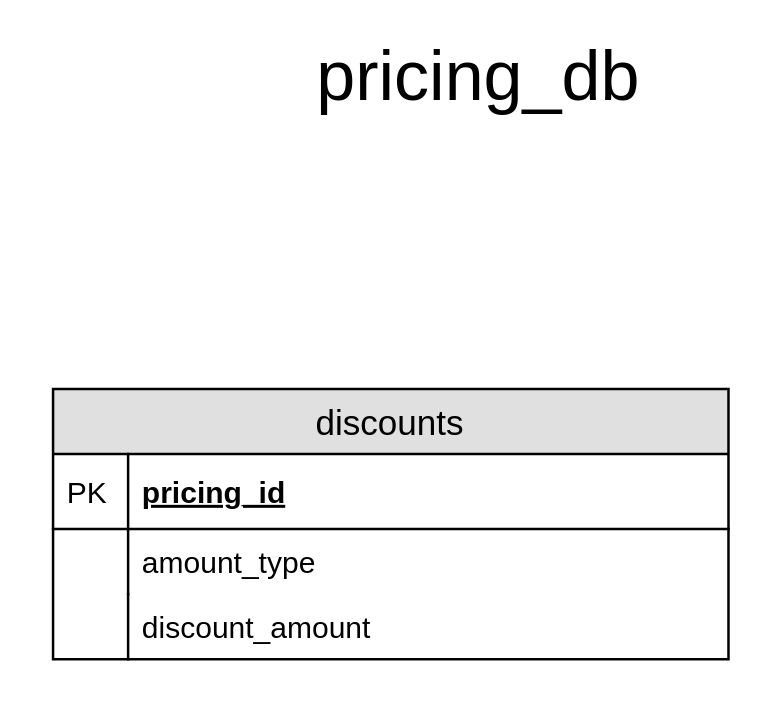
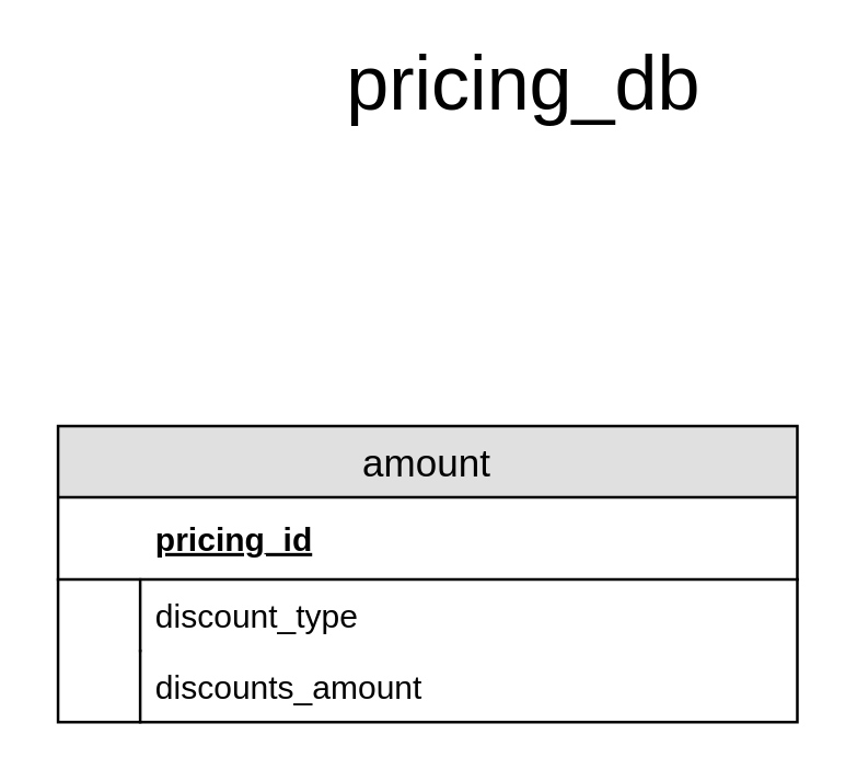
- <mxCell id="3" value="discounts" style="swimlane;fontStyle=0;childLayout=stackLayout;horizontal=1;startSize=26;fillColor=#e0e0e0;horizontalStack=0;resizeParent=1;resizeParentMax=0;resizeLast=0;collapsible=1;marginBottom=0;swimlaneFillColor=#ffffff;align=center;fontSize=14;" parent="1" vertex="1"><mxGeometry x="20.71" y="155" width="270" height="108" as="geometry" /></mxCell>
+ <mxCell id="3" value="amount" style="swimlane;fontStyle=0;childLayout=stackLayout;horizontal=1;startSize=26;fillColor=#e0e0e0;horizontalStack=0;resizeParent=1;resizeParentMax=0;resizeLast=0;collapsible=1;marginBottom=0;swimlaneFillColor=#ffffff;align=center;fontSize=14;" parent="1" vertex="1"><mxGeometry x="20.71" y="155" width="270" height="108" as="geometry" /></mxCell>
- <mxCell id="5" value="PK" style="shape=partialRectangle;top=0;left=0;bottom=0;fillColor=none;align=left;verticalAlign=middle;spacingLeft=4;spacingRight=4;overflow=hidden;rotatable=0;points=[];portConstraint=eastwest;part=1;fontSize=12;" parent="4" vertex="1" connectable="0"><mxGeometry width="30" height="30" as="geometry" /></mxCell>
- <mxCell id="6" value="amount_type" style="shape=partialRectangle;top=0;left=0;right=0;bottom=0;align=left;verticalAlign=top;fillColor=none;spacingLeft=34;spacingRight=4;overflow=hidden;rotatable=0;points=[[0,0.5],[1,0.5]];portConstraint=eastwest;dropTarget=0;fontSize=12;" parent="3" vertex="1"><mxGeometry y="56" width="270" height="26" as="geometry" /></mxCell>
+ <mxCell id="6" value="discount_type" style="shape=partialRectangle;top=0;left=0;right=0;bottom=0;align=left;verticalAlign=top;fillColor=none;spacingLeft=34;spacingRight=4;overflow=hidden;rotatable=0;points=[[0,0.5],[1,0.5]];portConstraint=eastwest;dropTarget=0;fontSize=12;" parent="3" vertex="1"><mxGeometry y="56" width="270" height="26" as="geometry" /></mxCell>
- <mxCell id="8" value="discount_amount" style="shape=partialRectangle;top=0;left=0;right=0;bottom=0;align=left;verticalAlign=top;fillColor=none;spacingLeft=34;spacingRight=4;overflow=hidden;rotatable=0;points=[[0,0.5],[1,0.5]];portConstraint=eastwest;dropTarget=0;fontSize=12;" parent="3" vertex="1"><mxGeometry y="82" width="270" height="26" as="geometry" /></mxCell>
+ <mxCell id="8" value="discounts_amount" style="shape=partialRectangle;top=0;left=0;right=0;bottom=0;align=left;verticalAlign=top;fillColor=none;spacingLeft=34;spacingRight=4;overflow=hidden;rotatable=0;points=[[0,0.5],[1,0.5]];portConstraint=eastwest;dropTarget=0;fontSize=12;" parent="3" vertex="1"><mxGeometry y="82" width="270" height="26" as="geometry" /></mxCell>
